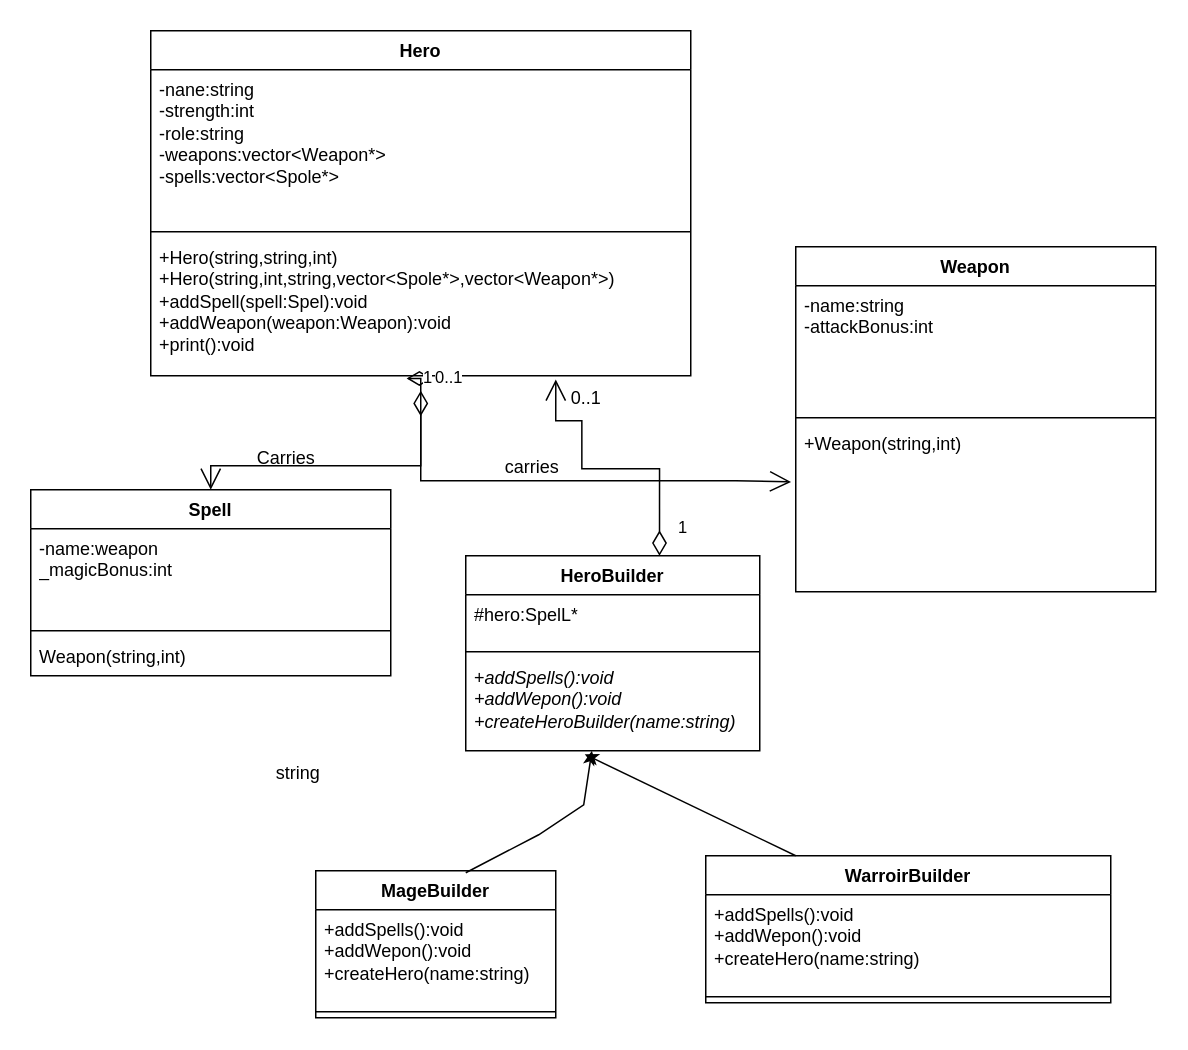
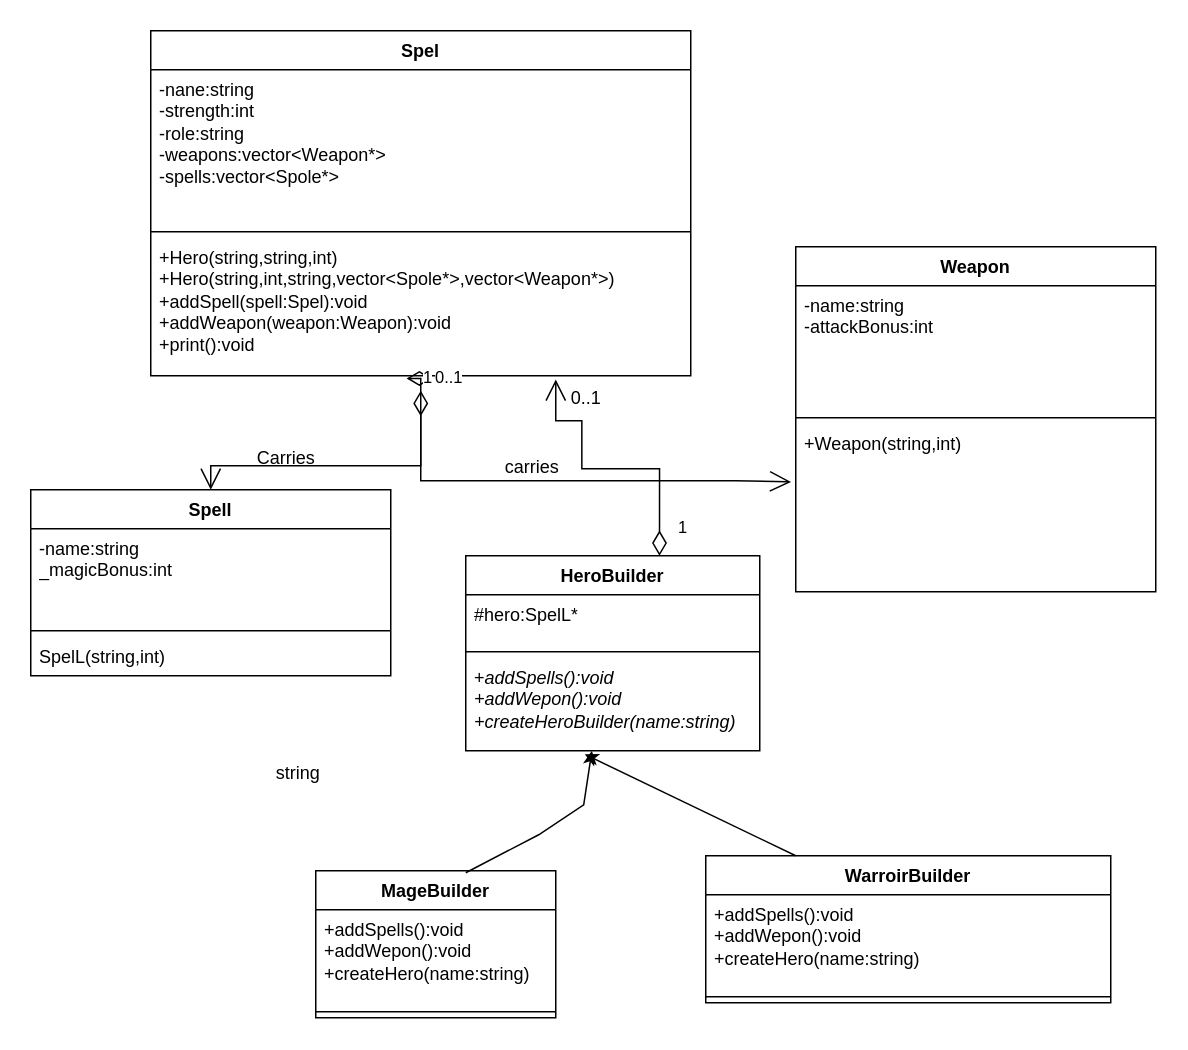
- <mxCell id="13" value="Hero" style="swimlane;fontStyle=1;align=center;verticalAlign=top;childLayout=stackLayout;horizontal=1;startSize=26;horizontalStack=0;resizeParent=1;resizeParentMax=0;resizeLast=0;collapsible=1;marginBottom=0;whiteSpace=wrap;html=1;" vertex="1" parent="1"><mxGeometry x="100" y="20" width="360" height="230" as="geometry" /></mxCell>
+ <mxCell id="13" value="Spel" style="swimlane;fontStyle=1;align=center;verticalAlign=top;childLayout=stackLayout;horizontal=1;startSize=26;horizontalStack=0;resizeParent=1;resizeParentMax=0;resizeLast=0;collapsible=1;marginBottom=0;whiteSpace=wrap;html=1;" vertex="1" parent="1"><mxGeometry x="100" y="20" width="360" height="230" as="geometry" /></mxCell>
- <mxCell id="10" value="-name:weapon&lt;br&gt;_magicBonus:int" style="text;strokeColor=none;fillColor=none;align=left;verticalAlign=top;spacingLeft=4;spacingRight=4;overflow=hidden;rotatable=0;points=[[0,0.5],[1,0.5]];portConstraint=eastwest;whiteSpace=wrap;html=1;" vertex="1" parent="9"><mxGeometry y="26" width="240" height="64" as="geometry" /></mxCell>
+ <mxCell id="10" value="-name:string&lt;br&gt;_magicBonus:int" style="text;strokeColor=none;fillColor=none;align=left;verticalAlign=top;spacingLeft=4;spacingRight=4;overflow=hidden;rotatable=0;points=[[0,0.5],[1,0.5]];portConstraint=eastwest;whiteSpace=wrap;html=1;" vertex="1" parent="9"><mxGeometry y="26" width="240" height="64" as="geometry" /></mxCell>
- <mxCell id="12" value="Weapon(string,int)" style="text;strokeColor=none;fillColor=none;align=left;verticalAlign=top;spacingLeft=4;spacingRight=4;overflow=hidden;rotatable=0;points=[[0,0.5],[1,0.5]];portConstraint=eastwest;whiteSpace=wrap;html=1;" vertex="1" parent="9"><mxGeometry y="98" width="240" height="26" as="geometry" /></mxCell>
+ <mxCell id="12" value="SpelL(string,int)" style="text;strokeColor=none;fillColor=none;align=left;verticalAlign=top;spacingLeft=4;spacingRight=4;overflow=hidden;rotatable=0;points=[[0,0.5],[1,0.5]];portConstraint=eastwest;whiteSpace=wrap;html=1;" vertex="1" parent="9"><mxGeometry y="98" width="240" height="26" as="geometry" /></mxCell>
